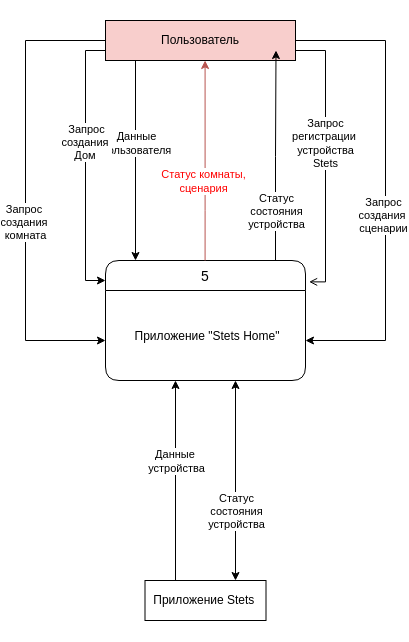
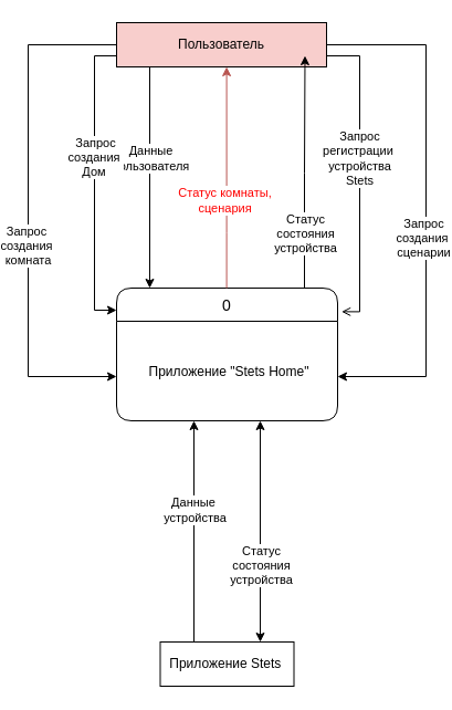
- <mxCell id="2" value="5" style="swimlane;childLayout=stackLayout;horizontal=1;startSize=30;horizontalStack=0;rounded=1;fontSize=14;fontStyle=0;strokeWidth=1;resizeParent=0;resizeLast=1;shadow=0;dashed=0;align=center;fillColor=#FFFFFF;" parent="1" vertex="1"><mxGeometry x="100" y="260" width="200" height="120" as="geometry" /></mxCell>
+ <mxCell id="2" value="0" style="swimlane;childLayout=stackLayout;horizontal=1;startSize=30;horizontalStack=0;rounded=1;fontSize=14;fontStyle=0;strokeWidth=1;resizeParent=0;resizeLast=1;shadow=0;dashed=0;align=center;fillColor=#FFFFFF;" parent="1" vertex="1"><mxGeometry x="100" y="260" width="200" height="120" as="geometry" /></mxCell>
